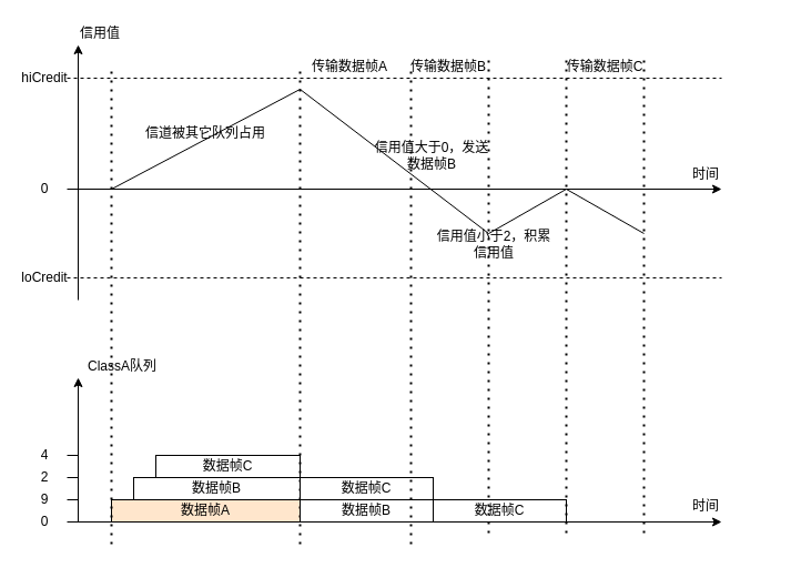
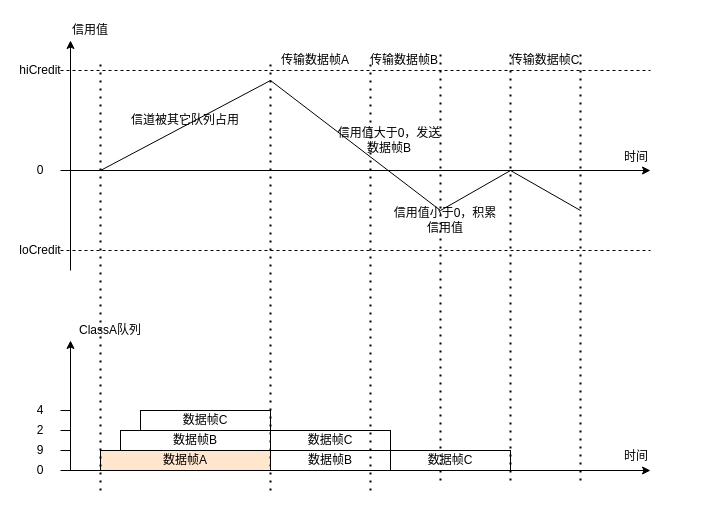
- <mxCell id="34" value="信用值小于2，积累信用值" style="text;html=1;strokeColor=none;fillColor=none;align=center;verticalAlign=middle;whiteSpace=wrap;rounded=0;" parent="1" vertex="1"><mxGeometry x="390" y="210" width="110" height="20" as="geometry" /></mxCell>
+ <mxCell id="34" value="信用值小于0，积累信用值" style="text;html=1;strokeColor=none;fillColor=none;align=center;verticalAlign=middle;whiteSpace=wrap;rounded=0;" parent="1" vertex="1"><mxGeometry x="390" y="210" width="110" height="20" as="geometry" /></mxCell>
